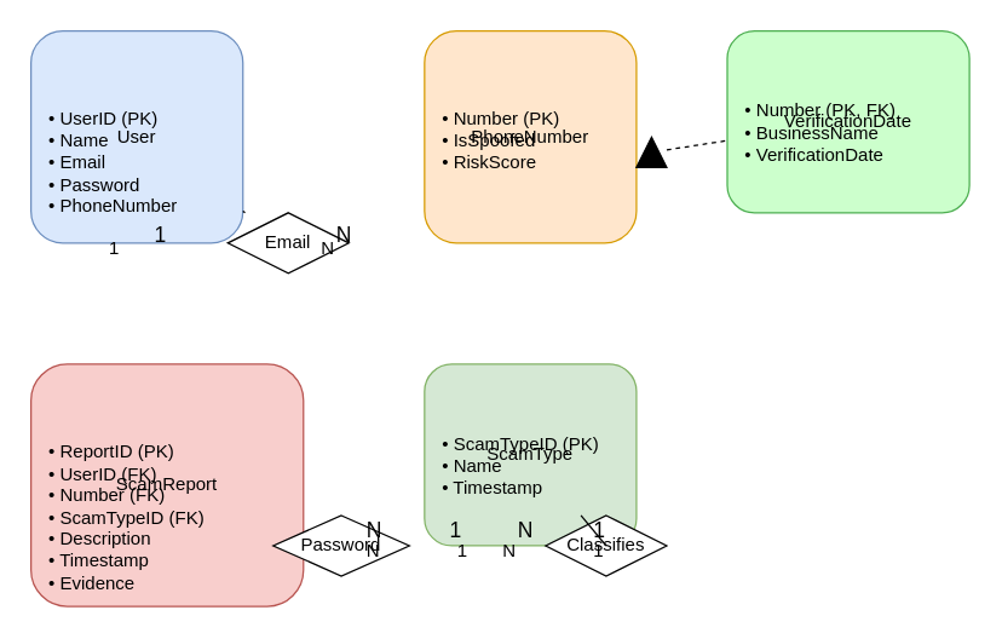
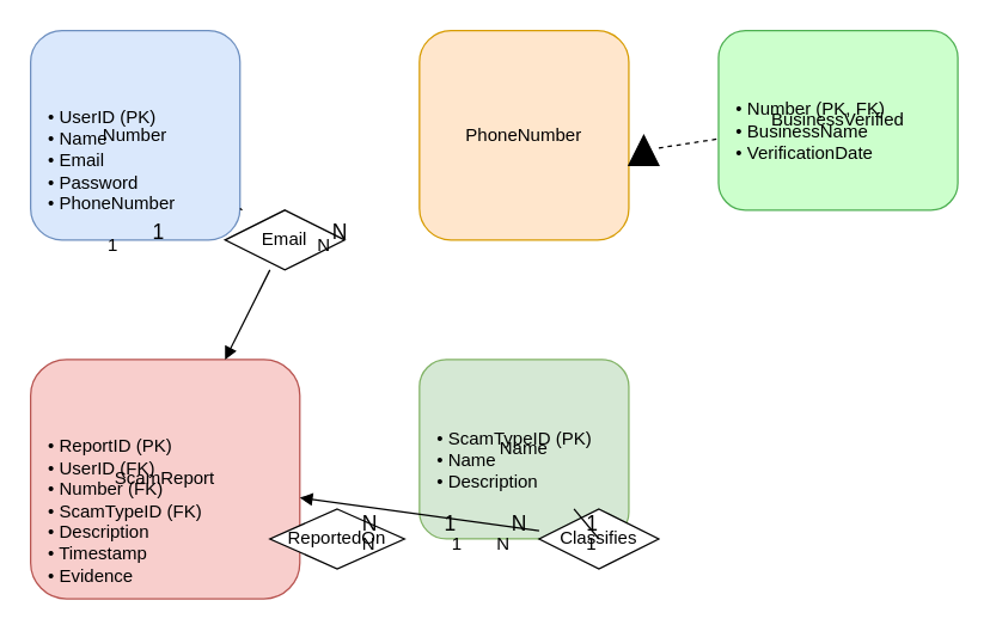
- <mxCell id="6" value="VerificationDate" style="rounded=1;whiteSpace=wrap;html=1;fillColor=#ccffcc;strokeColor=#4caf50;" vertex="1" parent="1"><mxGeometry x="480" y="20" width="160" height="120" as="geometry" /></mxCell>
+ <mxCell id="6" value="BusinessVerified" style="rounded=1;whiteSpace=wrap;html=1;fillColor=#ccffcc;strokeColor=#4caf50;" vertex="1" parent="1"><mxGeometry x="480" y="20" width="160" height="120" as="geometry" /></mxCell>
- <mxCell id="2" value="User" style="rounded=1;whiteSpace=wrap;html=1;fillColor=#dae8fc;strokeColor=#6c8ebf;" vertex="1" parent="1"><mxGeometry x="20" y="20" width="140" height="140" as="geometry" /></mxCell>
+ <mxCell id="2" value="Number" style="rounded=1;whiteSpace=wrap;html=1;fillColor=#dae8fc;strokeColor=#6c8ebf;" vertex="1" parent="1"><mxGeometry x="20" y="20" width="140" height="140" as="geometry" /></mxCell>
- <mxCell id="5" value="&#10;• Number (PK)&#10;• IsSpoofed&#10;• RiskScore" style="text;html=1;strokeColor=none;fillColor=none;align=left;verticalAlign=top;whiteSpace=pre-wrap;fontSize=12;" vertex="1" parent="4"><mxGeometry x="10" y="30" width="120" height="100" as="geometry" /></mxCell>
+ <mxCell id="14" style="endArrow=block;html=1;" edge="1" parent="1" source="12" target="8"><mxGeometry relative="1" as="geometry" /></mxCell>
- <mxCell id="11" value="&#10;• ScamTypeID (PK)&#10;• Name&#10;• Timestamp" style="text;html=1;strokeColor=none;fillColor=none;align=left;verticalAlign=top;whiteSpace=pre-wrap;fontSize=12;" vertex="1" parent="10"><mxGeometry x="10" y="25" width="120" height="90" as="geometry" /></mxCell>
+ <mxCell id="11" value="&#10;• ScamTypeID (PK)&#10;• Name&#10;• Description" style="text;html=1;strokeColor=none;fillColor=none;align=left;verticalAlign=top;whiteSpace=pre-wrap;fontSize=12;" vertex="1" parent="10"><mxGeometry x="10" y="25" width="120" height="90" as="geometry" /></mxCell>
- <mxCell id="10" value="ScamType" style="rounded=1;whiteSpace=wrap;html=1;fillColor=#d5e8d4;strokeColor=#82b366;" vertex="1" parent="1"><mxGeometry x="280" y="240" width="140" height="120" as="geometry" /></mxCell>
+ <mxCell id="10" value="Name" style="rounded=1;whiteSpace=wrap;html=1;fillColor=#d5e8d4;strokeColor=#82b366;" vertex="1" parent="1"><mxGeometry x="280" y="240" width="140" height="120" as="geometry" /></mxCell>
+ <mxCell id="22" style="endArrow=block;html=1;" edge="1" parent="1" source="20" target="8"><mxGeometry relative="1" as="geometry" /></mxCell>
- <mxCell id="17" value="Password" style="rounded=0;whiteSpace=wrap;html=1;strokeColor=#000000;fillColor=#ffffff;shape=rhombus;" vertex="1" parent="1"><mxGeometry x="180" y="340" width="90" height="40" as="geometry" /></mxCell>
+ <mxCell id="17" value="ReportedOn" style="rounded=0;whiteSpace=wrap;html=1;strokeColor=#000000;fillColor=#ffffff;shape=rhombus;" vertex="1" parent="1"><mxGeometry x="180" y="340" width="90" height="40" as="geometry" /></mxCell>
